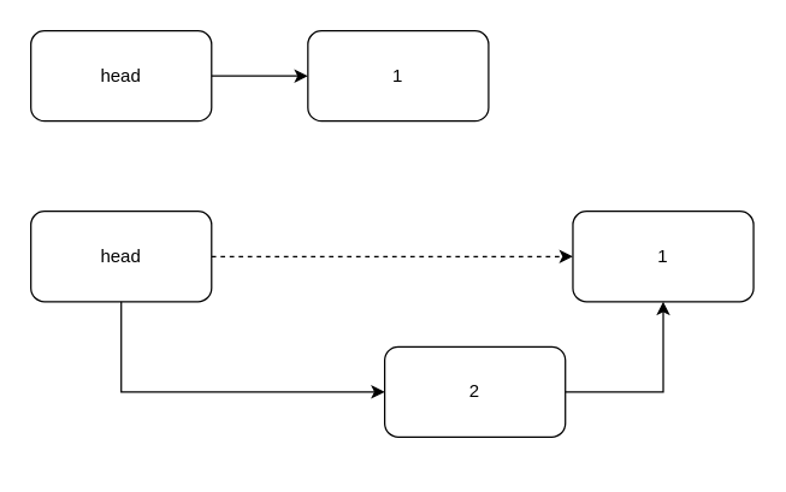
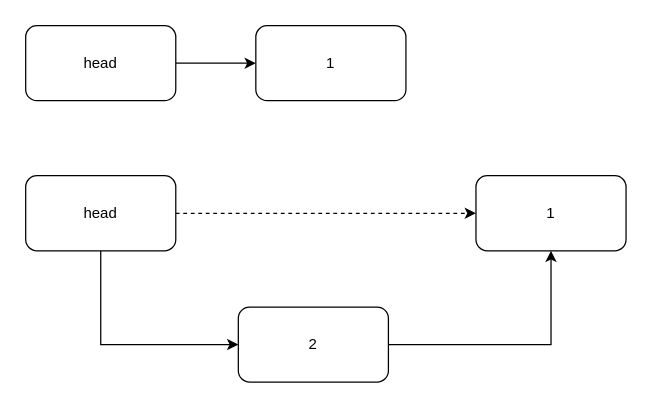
- <mxCell id="10" value="2" style="rounded=1;whiteSpace=wrap;html=1;" vertex="1" parent="1"><mxGeometry x="255" y="230" width="120" height="60" as="geometry" /></mxCell>
+ <mxCell id="10" value="2" style="rounded=1;whiteSpace=wrap;html=1;" vertex="1" parent="1"><mxGeometry x="190" y="245" width="120" height="60" as="geometry" /></mxCell>
